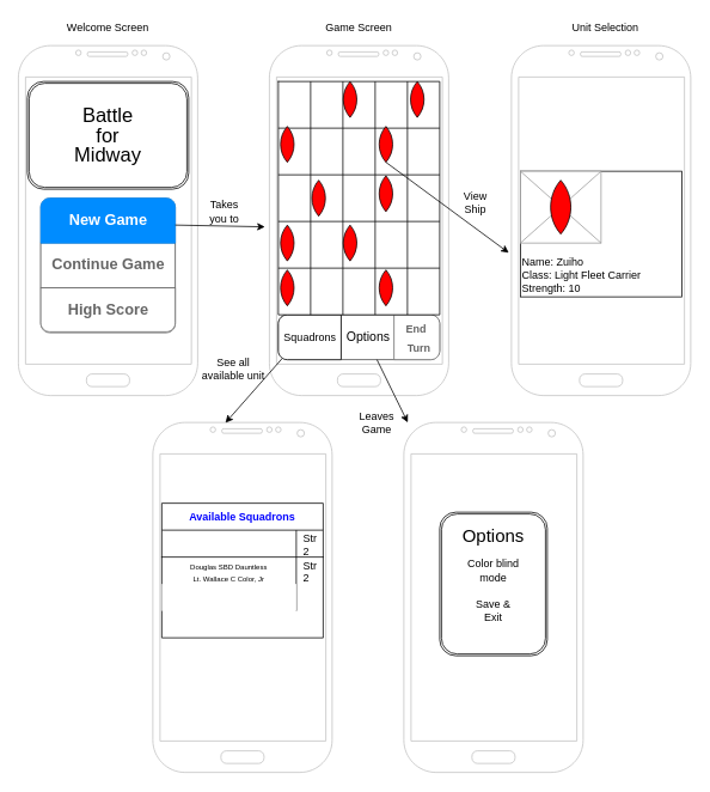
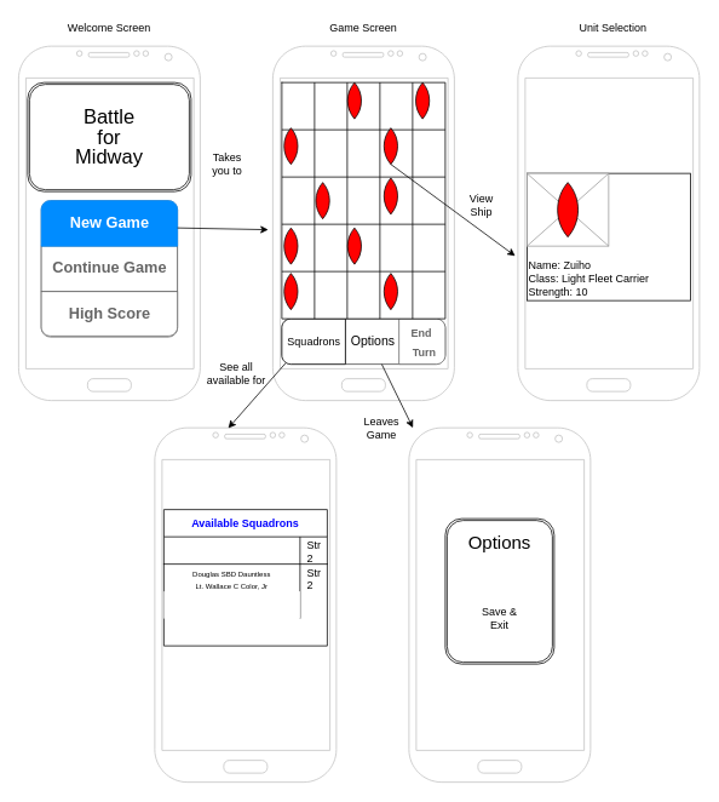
- <mxCell id="82" value="Takes you to" style="text;html=1;strokeColor=none;fillColor=none;align=center;verticalAlign=middle;whiteSpace=wrap;rounded=0;" vertex="1" parent="1"><mxGeometry x="230" y="225" width="40" height="20" as="geometry" /></mxCell>
+ <mxCell id="82" value="Takes you to" style="text;html=1;strokeColor=none;fillColor=none;align=center;verticalAlign=middle;whiteSpace=wrap;rounded=0;" vertex="1" parent="1"><mxGeometry x="230" y="170" width="40" height="20" as="geometry" /></mxCell>
- <mxCell id="83" value="See all available unit" style="text;html=1;strokeColor=none;fillColor=none;align=center;verticalAlign=middle;whiteSpace=wrap;rounded=0;" vertex="1" parent="1"><mxGeometry x="220" y="390" width="80" height="40" as="geometry" /></mxCell>
+ <mxCell id="83" value="See all available for" style="text;html=1;strokeColor=none;fillColor=none;align=center;verticalAlign=middle;whiteSpace=wrap;rounded=0;" vertex="1" parent="1"><mxGeometry x="220" y="390" width="80" height="40" as="geometry" /></mxCell>
- <mxCell id="78" value="Color blind mode" style="text;html=1;strokeColor=none;fillColor=none;align=center;verticalAlign=middle;whiteSpace=wrap;rounded=0;labelBackgroundColor=#FFFFFF;" parent="1" vertex="1"><mxGeometry x="510" y="620" width="80" height="30" as="geometry" /></mxCell>
